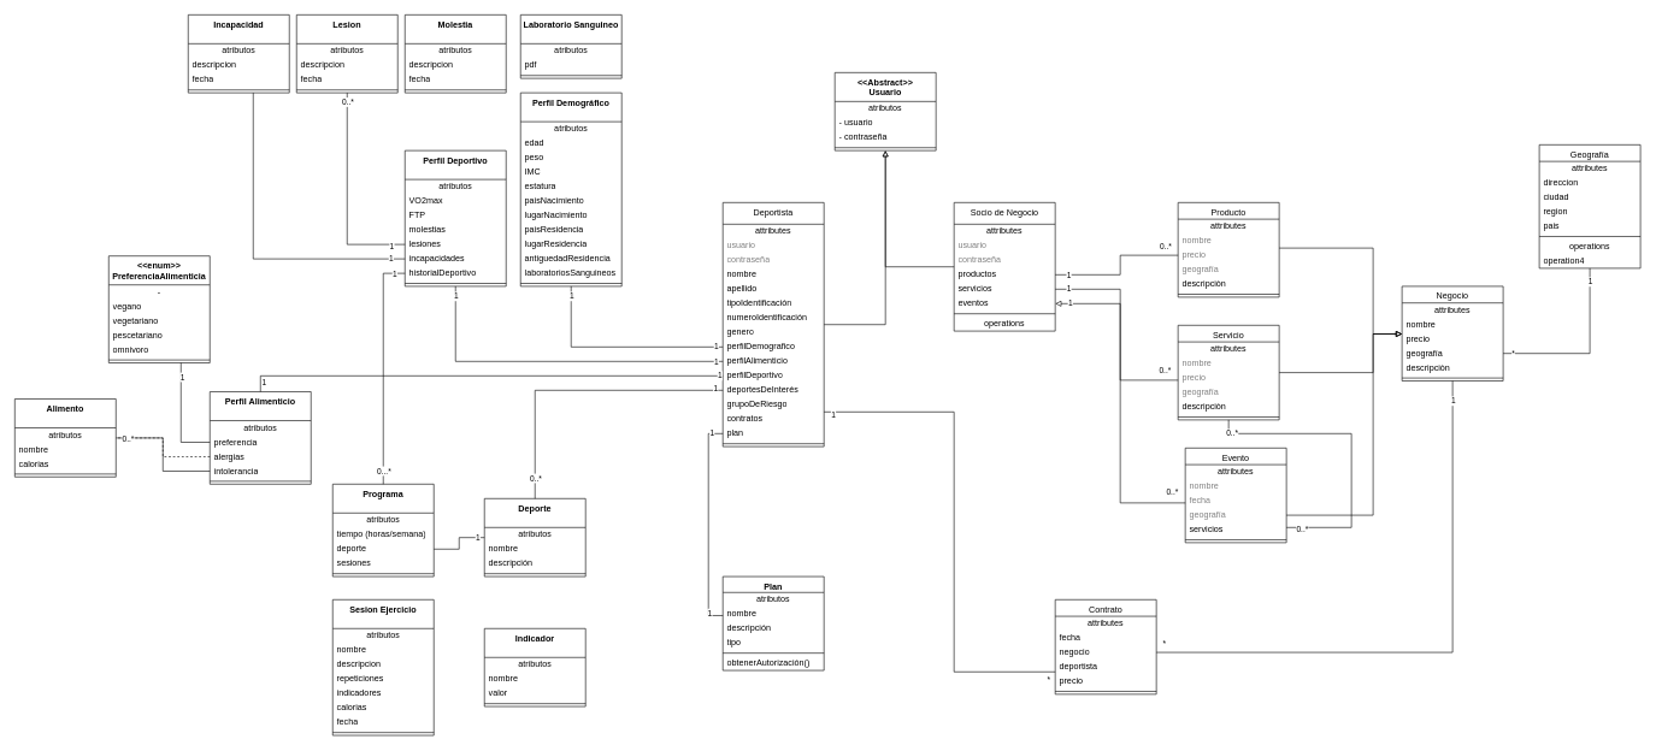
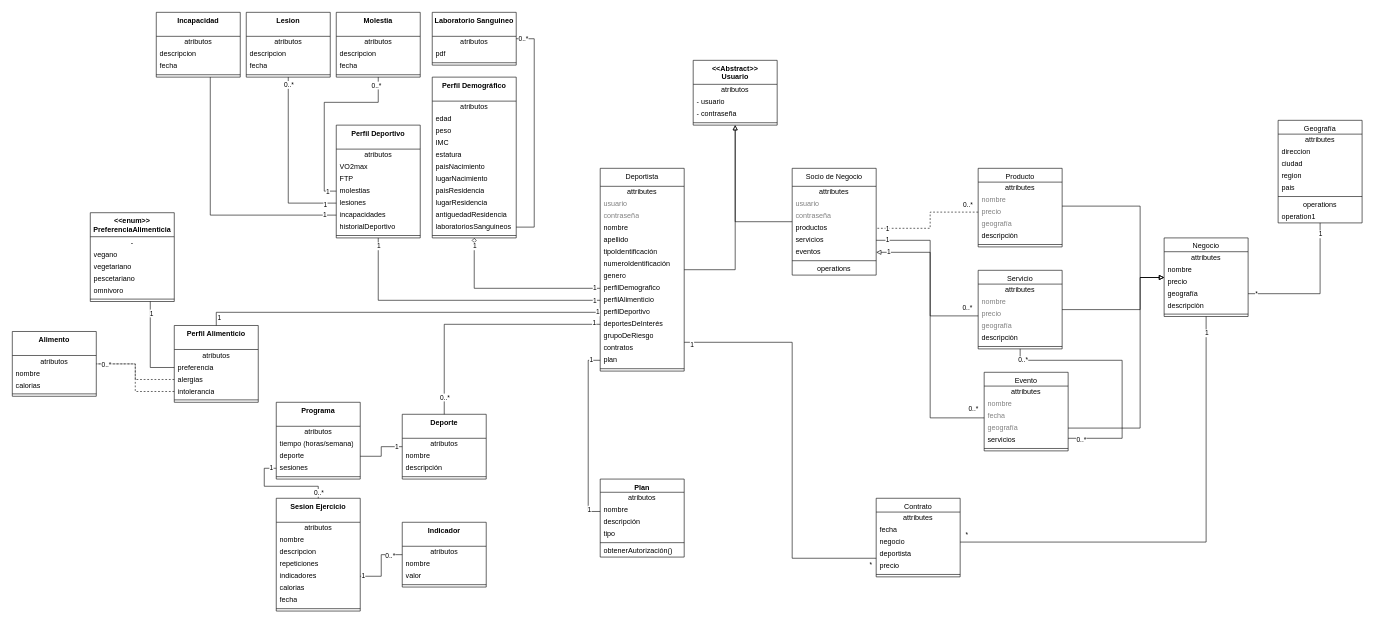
+ <mxCell id="157" style="edgeStyle=orthogonalEdgeStyle;rounded=0;orthogonalLoop=1;jettySize=auto;html=1;endArrow=none;endFill=0;" parent="1" source="99" target="152" edge="1"><mxGeometry relative="1" as="geometry"><Array as="points"><mxPoint x="540" y="318" /><mxPoint x="540" y="170" /><mxPoint x="630" y="170" /></Array></mxGeometry></mxCell>
+ <mxCell id="158" value="0..*" style="edgeLabel;html=1;align=center;verticalAlign=middle;resizable=0;points=[];" parent="157" vertex="1" connectable="0"><mxGeometry x="0.91" y="4" relative="1" as="geometry"><mxPoint as="offset" /></mxGeometry></mxCell>
+ <mxCell id="159" value="1" style="edgeLabel;html=1;align=center;verticalAlign=middle;resizable=0;points=[];" parent="157" vertex="1" connectable="0"><mxGeometry x="-0.9" y="1" relative="1" as="geometry"><mxPoint as="offset" /></mxGeometry></mxCell>
+ <mxCell id="140" style="edgeStyle=orthogonalEdgeStyle;rounded=0;orthogonalLoop=1;jettySize=auto;html=1;endArrow=none;endFill=0;" parent="1" source="90" target="136" edge="1"><mxGeometry relative="1" as="geometry"><Array as="points"><mxPoint x="890" y="378" /><mxPoint x="890" y="64" /></Array></mxGeometry></mxCell>
+ <mxCell id="141" value="0..*" style="edgeLabel;html=1;align=center;verticalAlign=middle;resizable=0;points=[];" parent="140" vertex="1" connectable="0"><mxGeometry x="0.901" relative="1" as="geometry"><mxPoint x="-8" as="offset" /></mxGeometry></mxCell>
- <mxCell id="135" value="operation4" style="text;html=1;strokeColor=none;fillColor=none;align=left;verticalAlign=middle;spacingLeft=4;spacingRight=4;overflow=hidden;rotatable=0;points=[[0,0.5],[1,0.5]];portConstraint=eastwest;whiteSpace=wrap;" parent="127" vertex="1"><mxGeometry y="151" width="140" height="20" as="geometry" /></mxCell>
+ <mxCell id="135" value="operation1" style="text;html=1;strokeColor=none;fillColor=none;align=left;verticalAlign=middle;spacingLeft=4;spacingRight=4;overflow=hidden;rotatable=0;points=[[0,0.5],[1,0.5]];portConstraint=eastwest;whiteSpace=wrap;" parent="127" vertex="1"><mxGeometry y="151" width="140" height="20" as="geometry" /></mxCell>
- <mxCell id="35" style="edgeStyle=orthogonalEdgeStyle;rounded=0;orthogonalLoop=1;jettySize=auto;html=1;endArrow=none;endFill=0;startArrow=none;startFill=0;" parent="1" source="39" target="30" edge="1"><mxGeometry relative="1" as="geometry"><Array as="points"><mxPoint x="1550" y="353" /><mxPoint x="1550" y="380" /></Array></mxGeometry></mxCell>
+ <mxCell id="35" style="edgeStyle=orthogonalEdgeStyle;rounded=0;orthogonalLoop=1;jettySize=auto;html=1;endArrow=none;endFill=0;startArrow=none;startFill=0;dashed=1;" parent="1" source="39" target="30" edge="1"><mxGeometry relative="1" as="geometry"><Array as="points"><mxPoint x="1550" y="353" /><mxPoint x="1550" y="380" /></Array></mxGeometry></mxCell>
- <mxCell id="92" style="edgeStyle=orthogonalEdgeStyle;rounded=0;orthogonalLoop=1;jettySize=auto;html=1;endArrow=none;endFill=0;" parent="1" source="17" target="79" edge="1"><mxGeometry relative="1" as="geometry" /></mxCell>
+ <mxCell id="92" style="edgeStyle=orthogonalEdgeStyle;rounded=0;orthogonalLoop=1;jettySize=auto;html=1;endArrow=diamond;endFill=0;" parent="1" source="17" target="79" edge="1"><mxGeometry relative="1" as="geometry" /></mxCell>
- <mxCell id="124" style="edgeStyle=orthogonalEdgeStyle;rounded=0;orthogonalLoop=1;jettySize=auto;html=1;endArrow=none;endFill=0;" parent="1" source="102" target="118" edge="1"><mxGeometry relative="1" as="geometry" /></mxCell>
- <mxCell id="125" value="0...*" style="edgeLabel;html=1;align=center;verticalAlign=middle;resizable=0;points=[];" parent="124" vertex="1" connectable="0"><mxGeometry x="0.88" relative="1" as="geometry"><mxPoint as="offset" /></mxGeometry></mxCell>
- <mxCell id="126" value="1" style="edgeLabel;html=1;align=center;verticalAlign=middle;resizable=0;points=[];" parent="124" vertex="1" connectable="0"><mxGeometry x="-0.907" y="1" relative="1" as="geometry"><mxPoint as="offset" /></mxGeometry></mxCell>
- <mxCell id="171" style="edgeStyle=orthogonalEdgeStyle;rounded=0;orthogonalLoop=1;jettySize=auto;html=1;endArrow=none;endFill=0;" parent="1" source="108" target="165" edge="1"><mxGeometry relative="1" as="geometry" /></mxCell>
+ <mxCell id="171" style="edgeStyle=orthogonalEdgeStyle;rounded=0;orthogonalLoop=1;jettySize=auto;html=1;endArrow=none;endFill=0;dashed=1;" parent="1" source="108" target="165" edge="1"><mxGeometry relative="1" as="geometry" /></mxCell>
+ <mxCell id="209" style="edgeStyle=orthogonalEdgeStyle;rounded=0;orthogonalLoop=1;jettySize=auto;html=1;endArrow=none;endFill=0;" parent="1" source="122" target="200" edge="1"><mxGeometry relative="1" as="geometry" /></mxCell>
+ <mxCell id="210" value="1" style="edgeLabel;html=1;align=center;verticalAlign=middle;resizable=0;points=[];" parent="209" vertex="1" connectable="0"><mxGeometry x="-0.887" y="-1" relative="1" as="geometry"><mxPoint as="offset" /></mxGeometry></mxCell>
+ <mxCell id="211" value="0..*" style="edgeLabel;html=1;align=center;verticalAlign=middle;resizable=0;points=[];" parent="209" vertex="1" connectable="0"><mxGeometry x="0.908" y="-2" relative="1" as="geometry"><mxPoint x="2" y="-3" as="offset" /></mxGeometry></mxCell>
+ <mxCell id="197" style="edgeStyle=orthogonalEdgeStyle;rounded=0;orthogonalLoop=1;jettySize=auto;html=1;endArrow=none;endFill=0;" parent="1" source="205" target="192" edge="1"><mxGeometry relative="1" as="geometry" /></mxCell>
+ <mxCell id="198" value="0..*" style="edgeLabel;html=1;align=center;verticalAlign=middle;resizable=0;points=[];" parent="197" vertex="1" connectable="0"><mxGeometry x="0.817" y="-1" relative="1" as="geometry"><mxPoint x="-11" as="offset" /></mxGeometry></mxCell>
+ <mxCell id="199" value="1" style="edgeLabel;html=1;align=center;verticalAlign=middle;resizable=0;points=[];" parent="197" vertex="1" connectable="0"><mxGeometry x="-0.829" y="2" relative="1" as="geometry"><mxPoint x="-5" as="offset" /></mxGeometry></mxCell>
